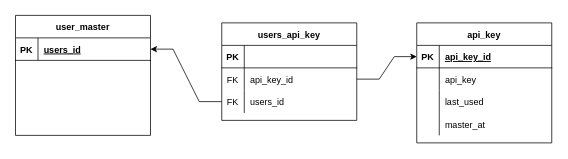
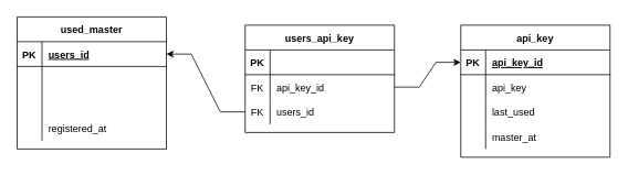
- <mxCell id="2" value="user_master" style="shape=table;startSize=30;container=1;collapsible=1;childLayout=tableLayout;fixedRows=1;rowLines=0;fontStyle=1;align=center;resizeLast=1;" parent="1" vertex="1"><mxGeometry x="20" y="20" width="180" height="160" as="geometry" /></mxCell>
+ <mxCell id="2" value="used_master" style="shape=table;startSize=30;container=1;collapsible=1;childLayout=tableLayout;fixedRows=1;rowLines=0;fontStyle=1;align=center;resizeLast=1;" parent="1" vertex="1"><mxGeometry x="20" y="20" width="180" height="160" as="geometry" /></mxCell>
+ <mxCell id="12" value="registered_at" style="shape=partialRectangle;connectable=0;fillColor=none;top=0;left=0;bottom=0;right=0;align=left;spacingLeft=6;overflow=hidden;" parent="10" vertex="1"><mxGeometry x="30" width="150" height="30" as="geometry" /></mxCell>
